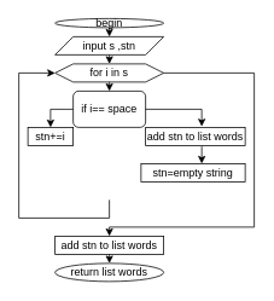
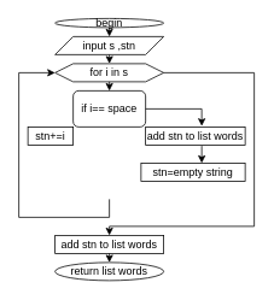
- <mxCell id="10" value="" style="endArrow=classic;html=1;rounded=0;exitX=0;exitY=0.5;exitDx=0;exitDy=0;entryX=0.5;entryY=0;entryDx=0;entryDy=0;" parent="1" source="8" target="9" edge="1"><mxGeometry width="50" height="50" relative="1" as="geometry"><mxPoint x="-10" y="120" as="sourcePoint" /><mxPoint x="40" y="70" as="targetPoint" /><Array as="points"><mxPoint x="55" y="120" /></Array></mxGeometry></mxCell>
